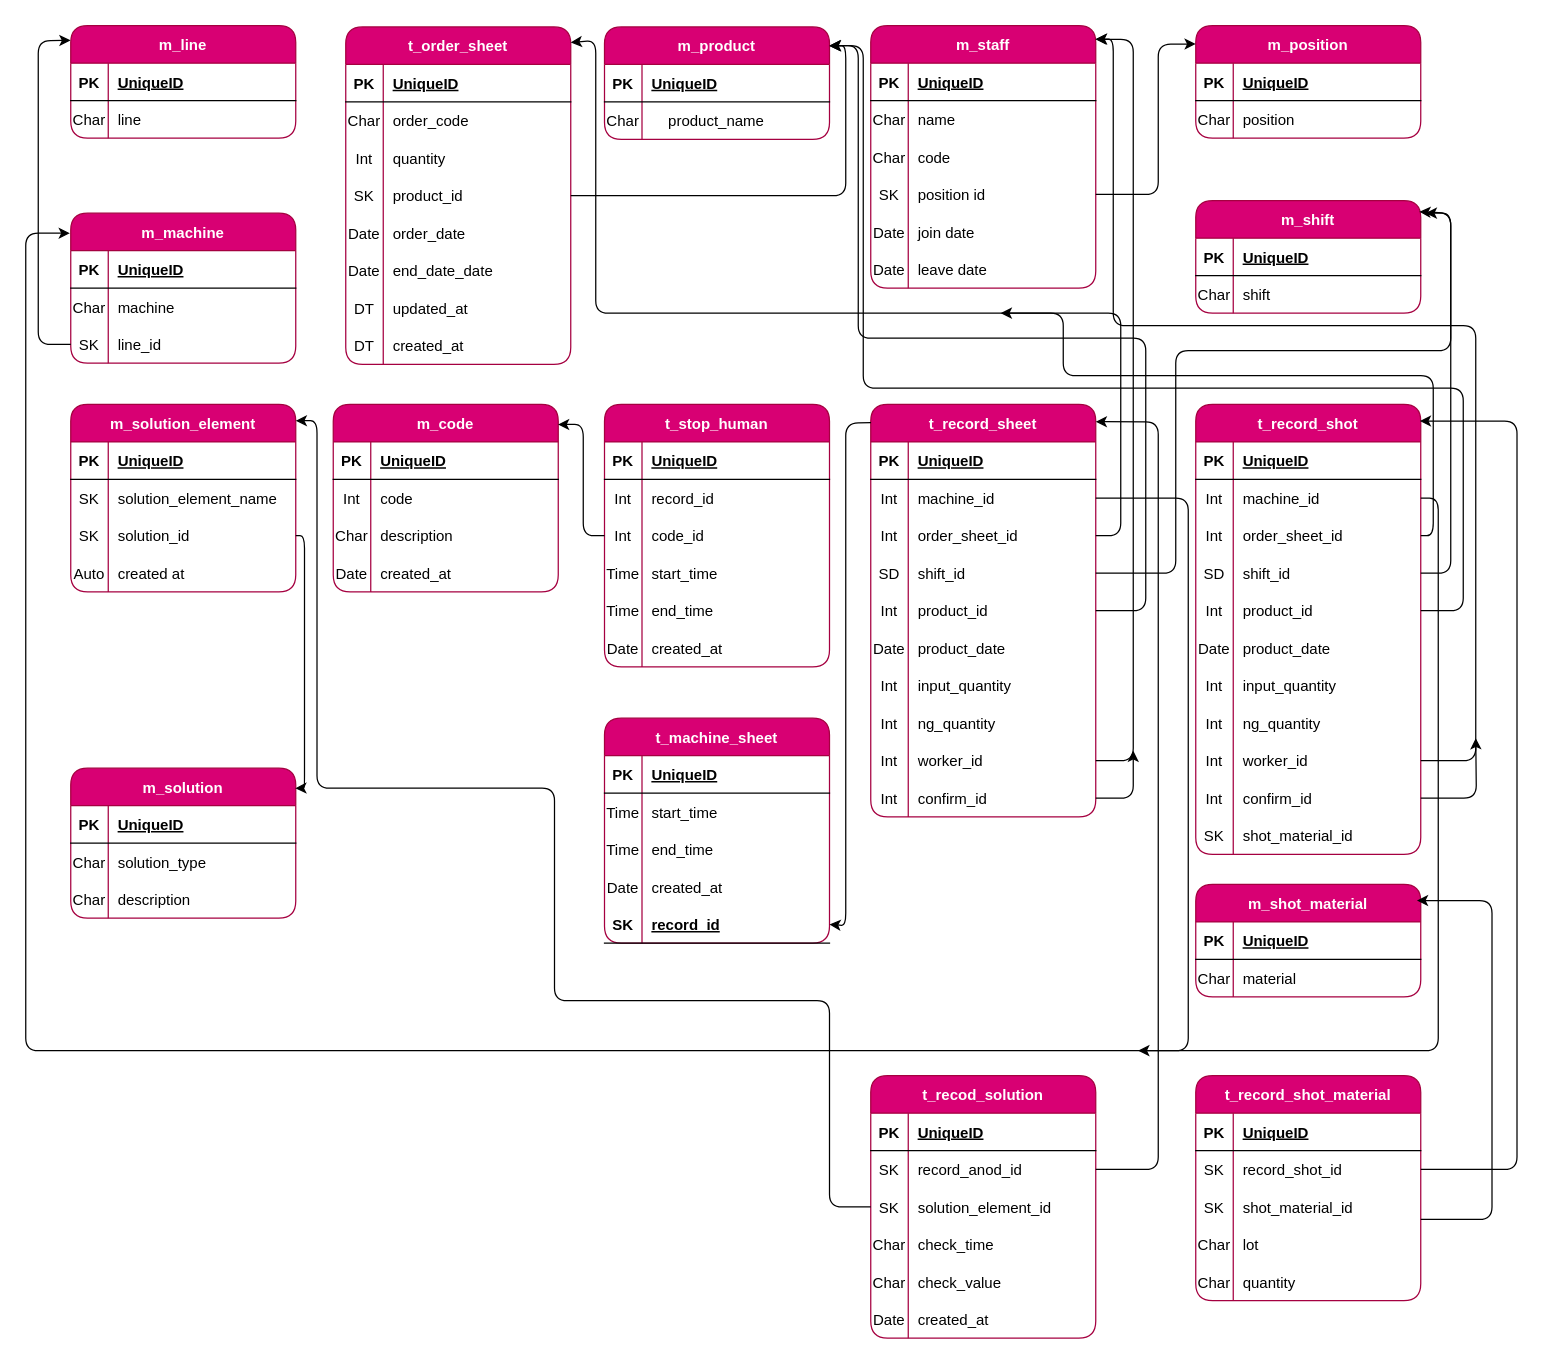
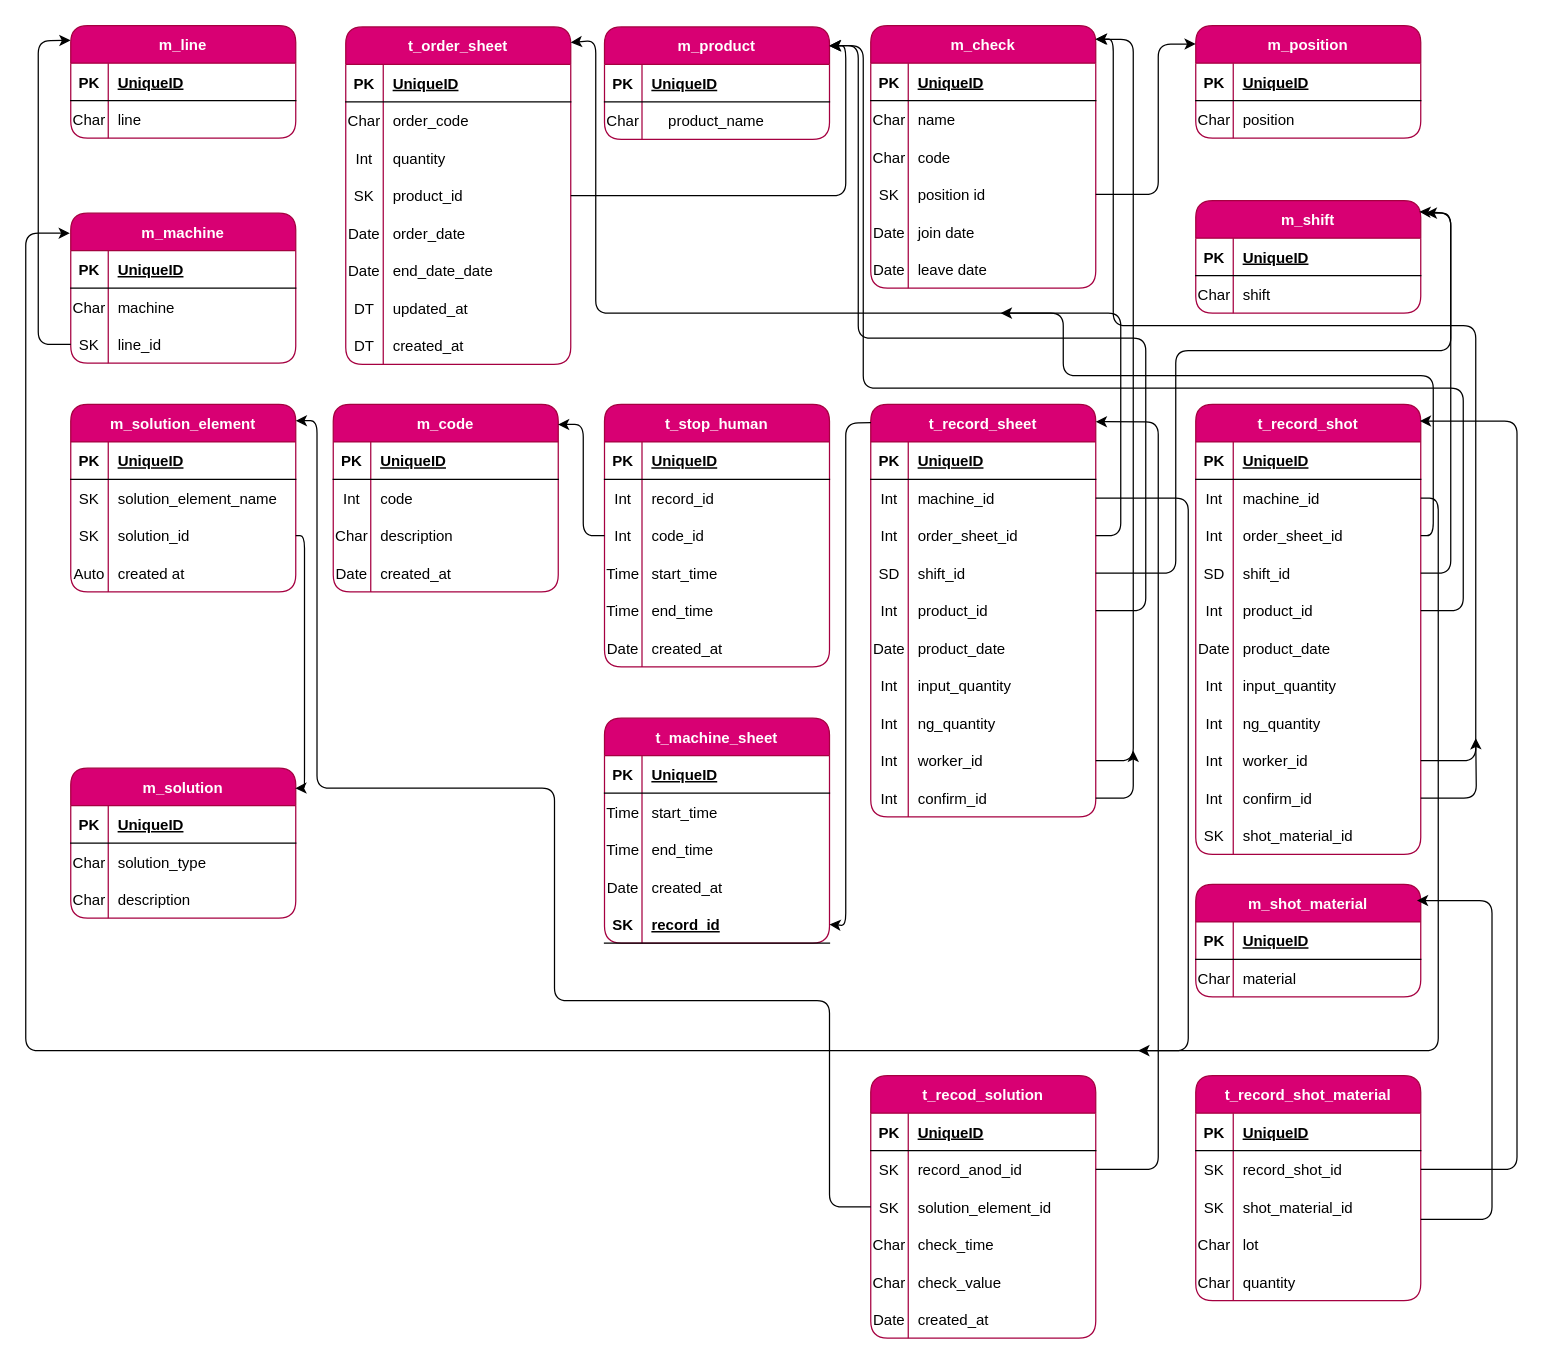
- <mxCell id="54" value="m_staff" style="shape=table;startSize=30;container=1;collapsible=1;childLayout=tableLayout;fixedRows=1;rowLines=0;fontStyle=1;align=center;resizeLast=1;rounded=1;fillColor=#d80073;fontColor=#ffffff;strokeColor=#A50040;" parent="1" vertex="1"><mxGeometry x="696" width="180" height="210" as="geometry" y="20" /></mxCell>
+ <mxCell id="54" value="m_check" style="shape=table;startSize=30;container=1;collapsible=1;childLayout=tableLayout;fixedRows=1;rowLines=0;fontStyle=1;align=center;resizeLast=1;rounded=1;fillColor=#d80073;fontColor=#ffffff;strokeColor=#A50040;" parent="1" vertex="1"><mxGeometry x="696" width="180" height="210" as="geometry" y="20" /></mxCell>
